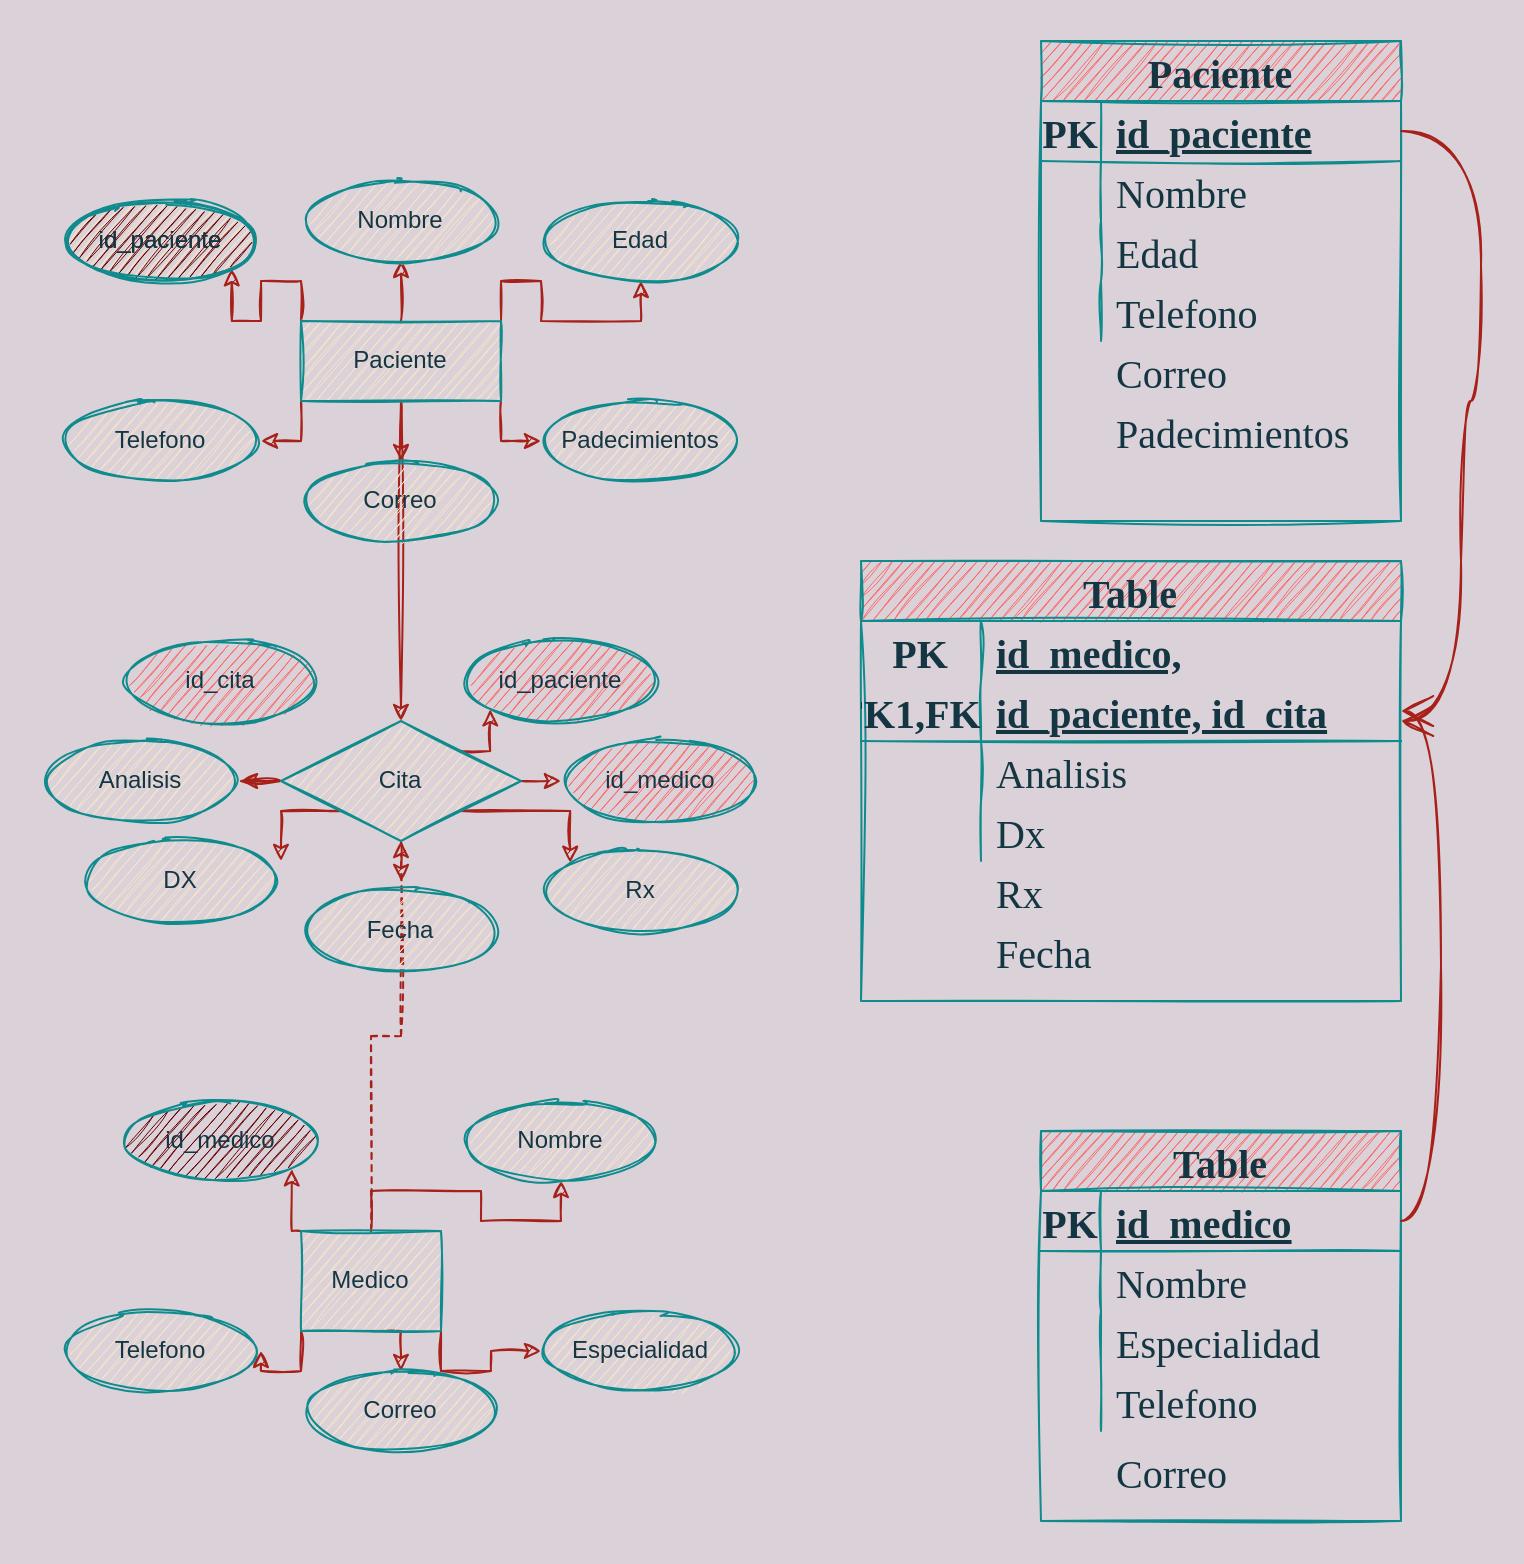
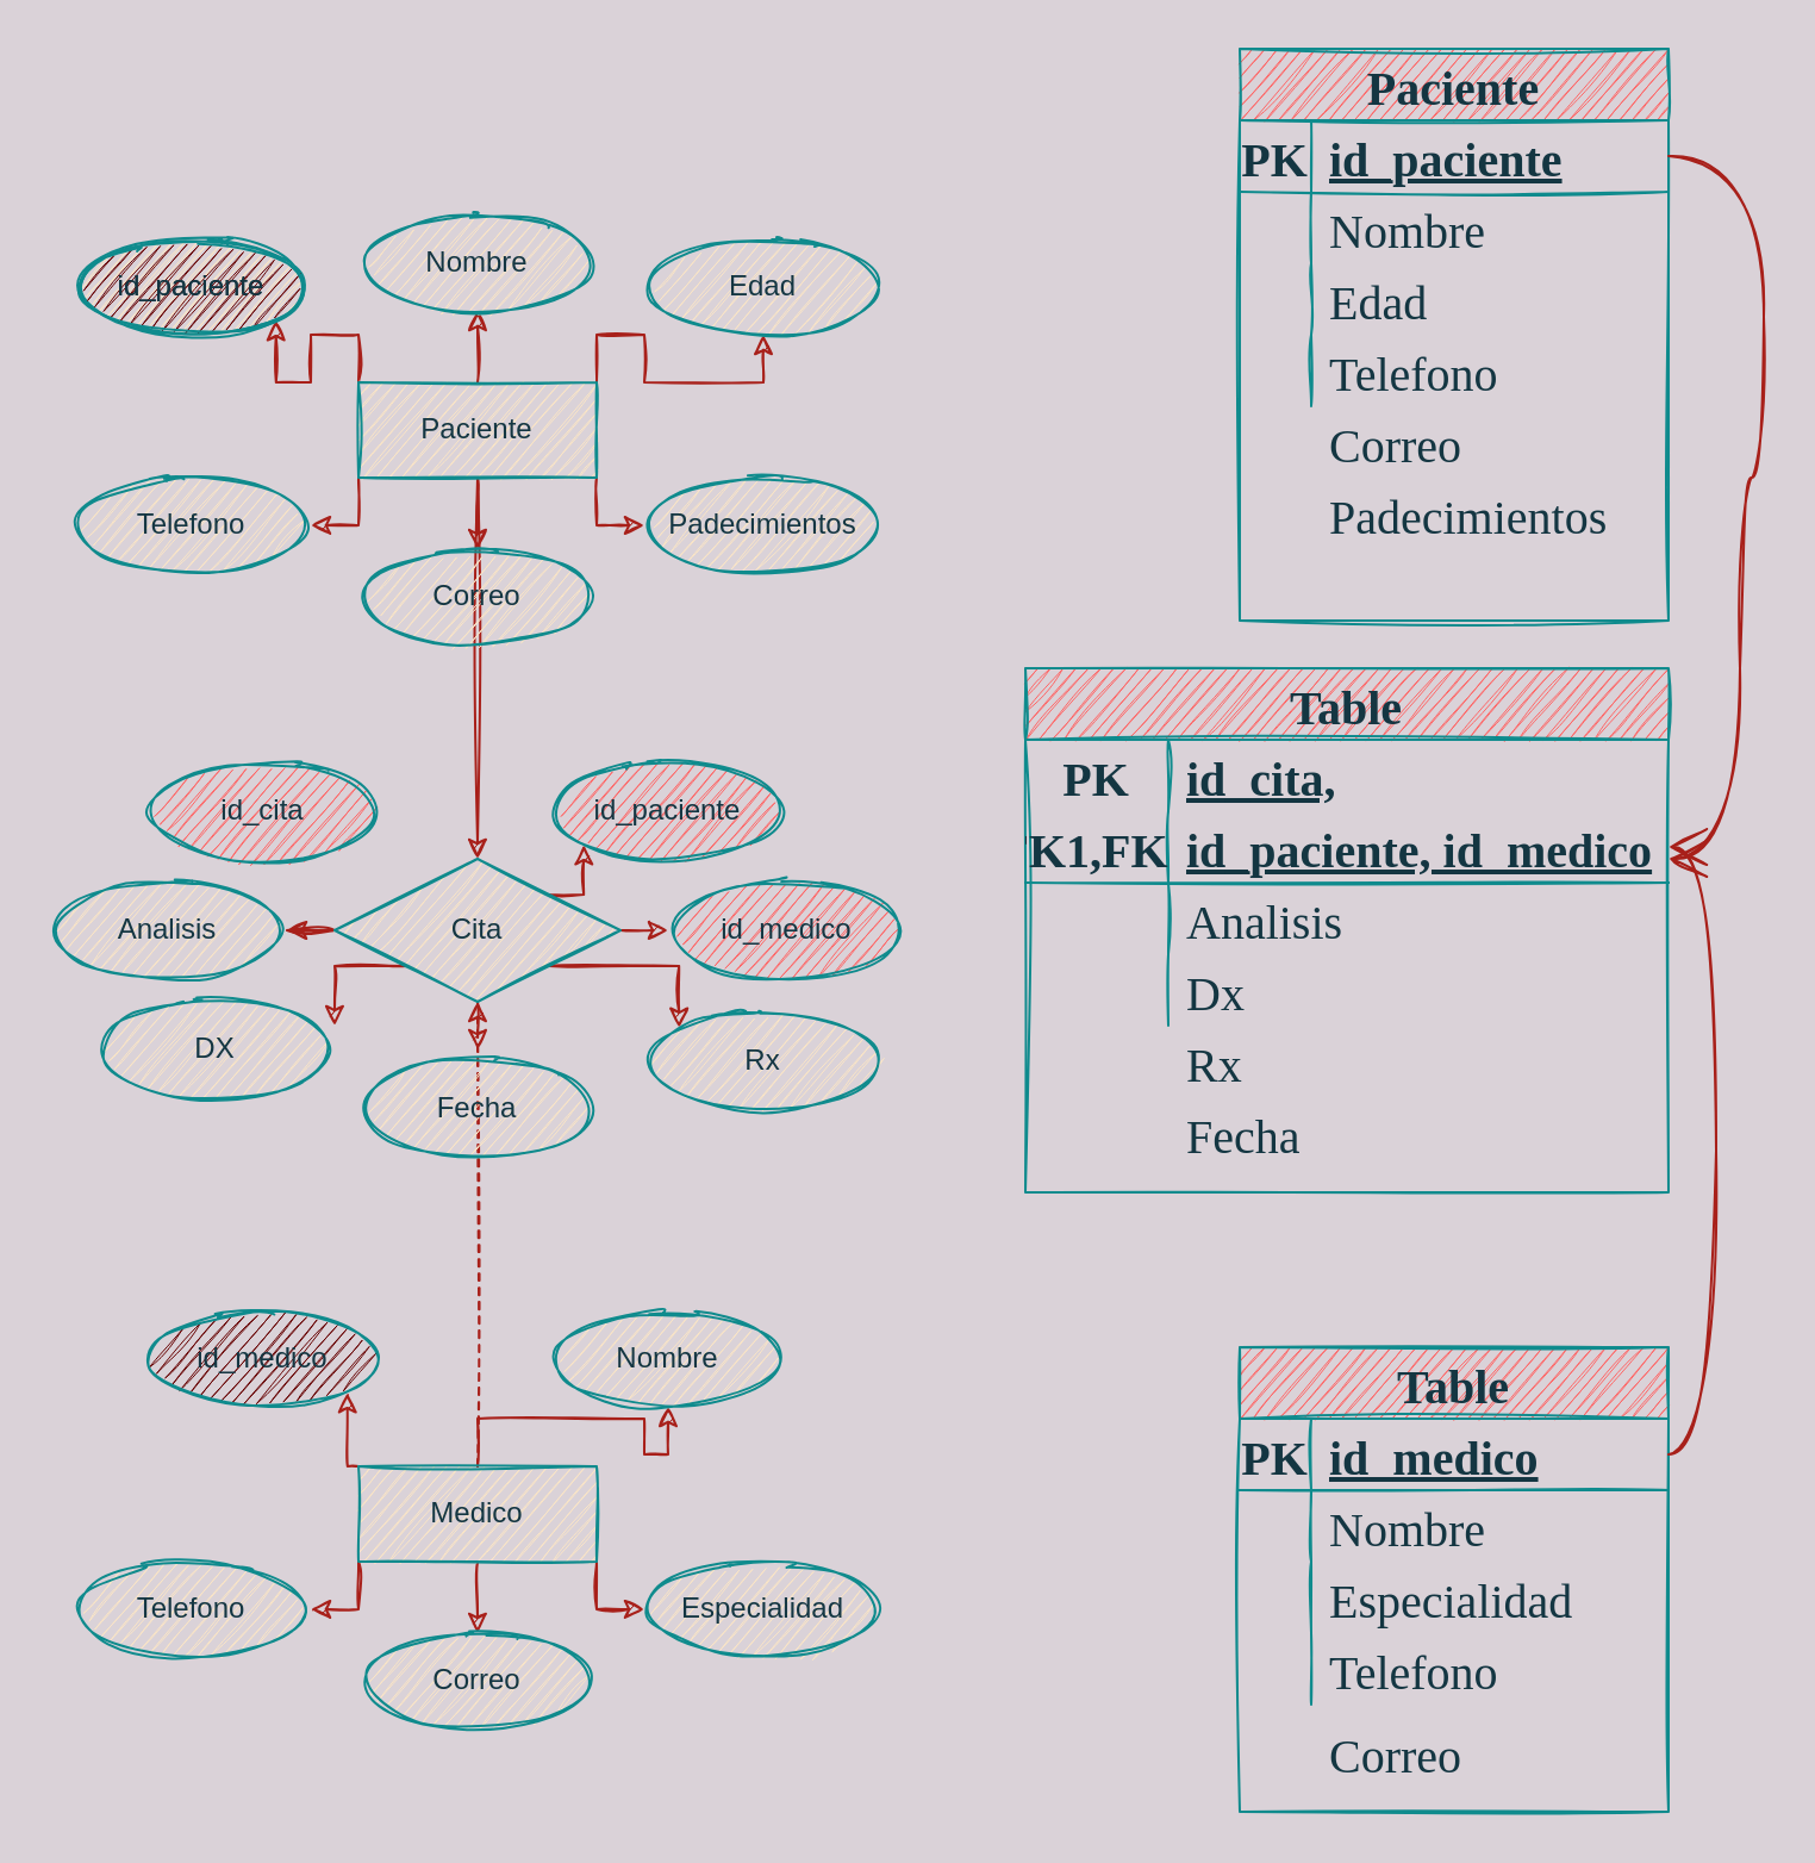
- <mxCell id="72" value="id_medico," style="shape=partialRectangle;connectable=0;fillColor=none;top=0;left=0;bottom=0;right=0;align=left;spacingLeft=6;fontStyle=5;overflow=hidden;sketch=1;hachureGap=4;strokeColor=#0F8B8D;fontFamily=Architects Daughter;fontSource=https%3A%2F%2Ffonts.googleapis.com%2Fcss%3Ffamily%3DArchitects%2BDaughter;fontSize=20;fontColor=#143642;" vertex="1" parent="70"><mxGeometry x="60" width="210" height="30" as="geometry"><mxRectangle width="210" height="30" as="alternateBounds" /></mxGeometry></mxCell>
+ <mxCell id="72" value="id_cita," style="shape=partialRectangle;connectable=0;fillColor=none;top=0;left=0;bottom=0;right=0;align=left;spacingLeft=6;fontStyle=5;overflow=hidden;sketch=1;hachureGap=4;strokeColor=#0F8B8D;fontFamily=Architects Daughter;fontSource=https%3A%2F%2Ffonts.googleapis.com%2Fcss%3Ffamily%3DArchitects%2BDaughter;fontSize=20;fontColor=#143642;" vertex="1" parent="70"><mxGeometry x="60" width="210" height="30" as="geometry"><mxRectangle width="210" height="30" as="alternateBounds" /></mxGeometry></mxCell>
- <mxCell id="75" value="id_paciente, id_cita" style="shape=partialRectangle;connectable=0;fillColor=none;top=0;left=0;bottom=0;right=0;align=left;spacingLeft=6;fontStyle=5;overflow=hidden;sketch=1;hachureGap=4;strokeColor=#0F8B8D;fontFamily=Architects Daughter;fontSource=https%3A%2F%2Ffonts.googleapis.com%2Fcss%3Ffamily%3DArchitects%2BDaughter;fontSize=20;fontColor=#143642;" vertex="1" parent="73"><mxGeometry x="60" width="210" height="30" as="geometry"><mxRectangle width="210" height="30" as="alternateBounds" /></mxGeometry></mxCell>
+ <mxCell id="75" value="id_paciente, id_medico" style="shape=partialRectangle;connectable=0;fillColor=none;top=0;left=0;bottom=0;right=0;align=left;spacingLeft=6;fontStyle=5;overflow=hidden;sketch=1;hachureGap=4;strokeColor=#0F8B8D;fontFamily=Architects Daughter;fontSource=https%3A%2F%2Ffonts.googleapis.com%2Fcss%3Ffamily%3DArchitects%2BDaughter;fontSize=20;fontColor=#143642;" vertex="1" parent="73"><mxGeometry x="60" width="210" height="30" as="geometry"><mxRectangle width="210" height="30" as="alternateBounds" /></mxGeometry></mxCell>
- <mxCell id="29" value="Medico" style="whiteSpace=wrap;html=1;align=center;sketch=1;fillColor=#FAE5C7;strokeColor=#0F8B8D;fontColor=#143642;" vertex="1" parent="1"><mxGeometry x="150" y="615" width="70" height="50" as="geometry" /></mxCell>
+ <mxCell id="29" value="Medico" style="whiteSpace=wrap;html=1;align=center;sketch=1;fillColor=#FAE5C7;strokeColor=#0F8B8D;fontColor=#143642;" vertex="1" parent="1"><mxGeometry x="150" y="615" width="100" height="40" as="geometry" /></mxCell>
